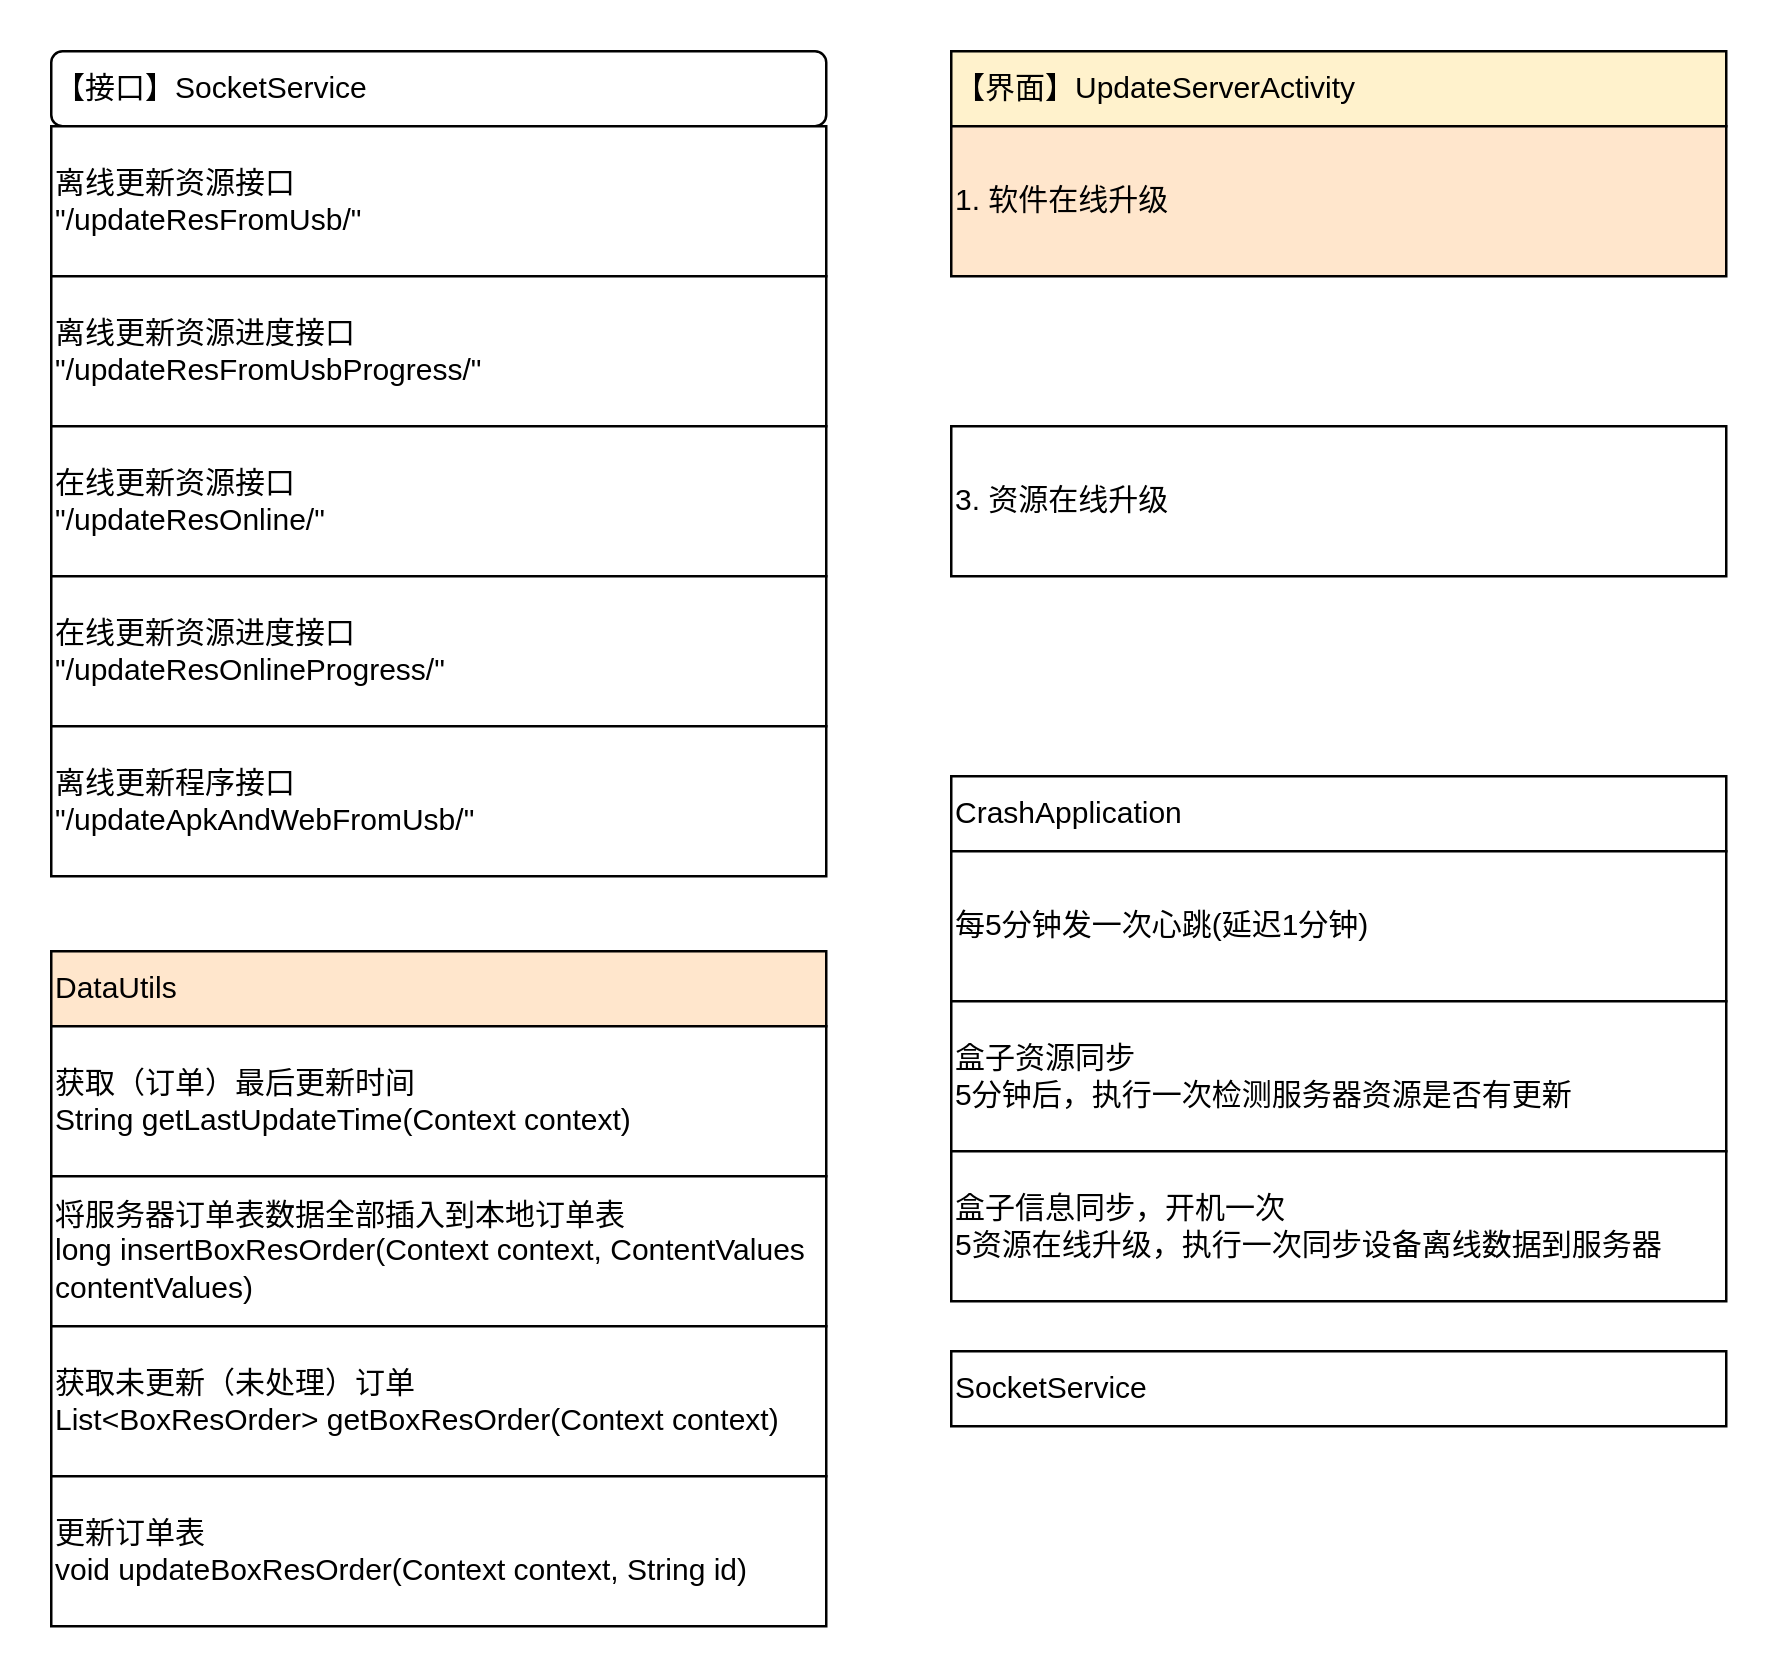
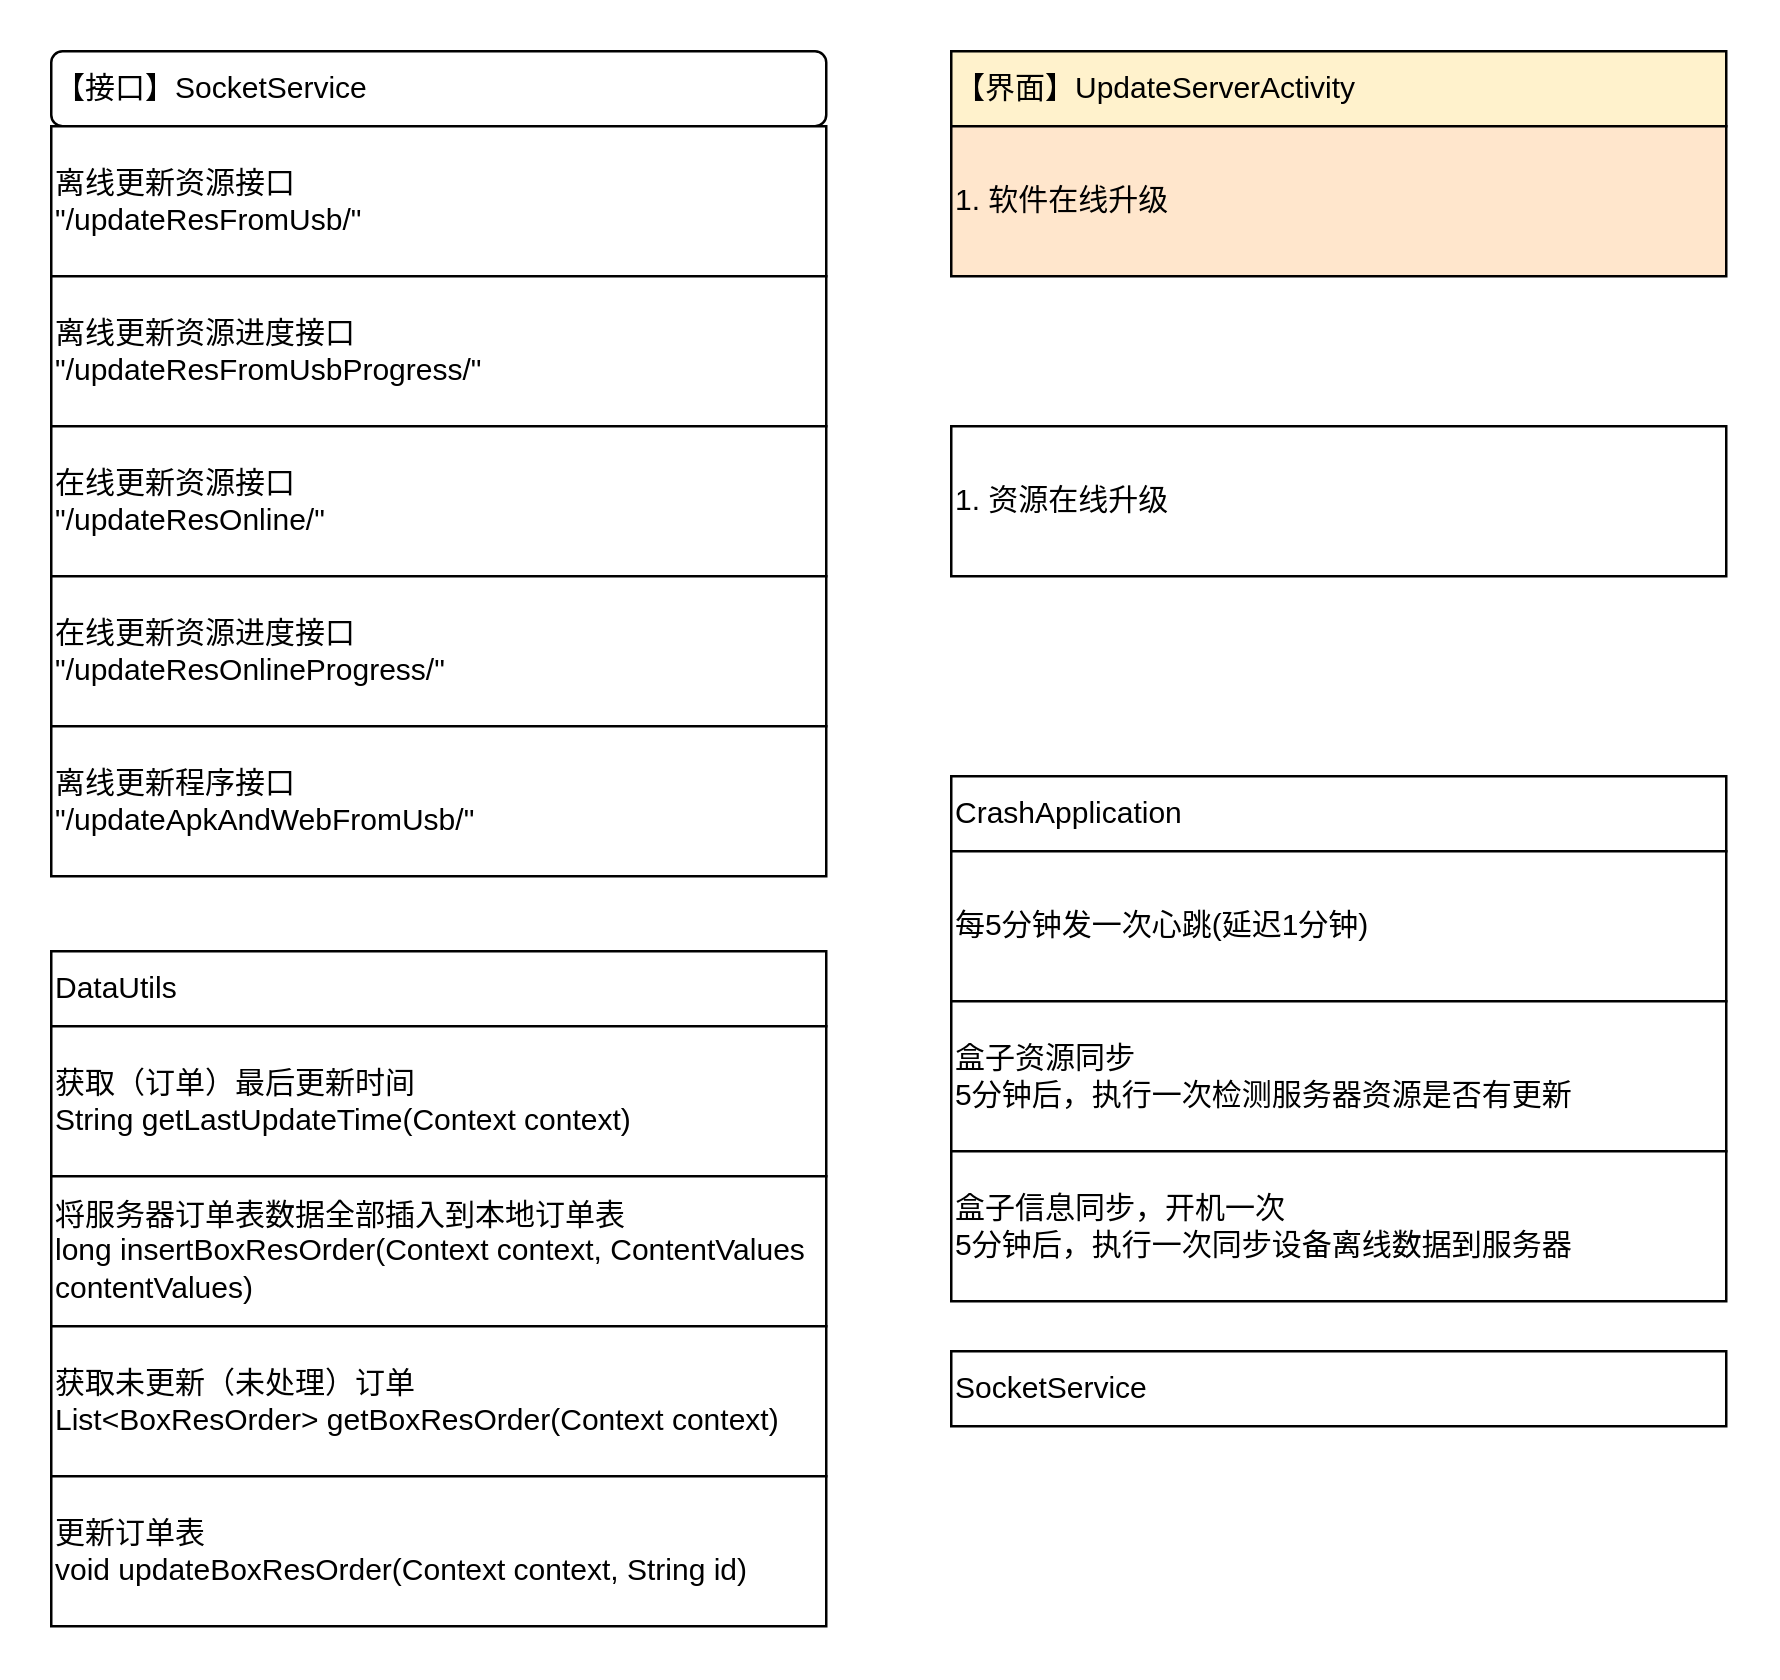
- <mxCell id="18" value="3. 资源在线升级" style="rounded=0;whiteSpace=wrap;html=1;align=left;" vertex="1" parent="15"><mxGeometry y="150" width="310" height="60" as="geometry" /></mxCell>
+ <mxCell id="18" value="1. 资源在线升级" style="rounded=0;whiteSpace=wrap;html=1;align=left;" vertex="1" parent="15"><mxGeometry y="150" width="310" height="60" as="geometry" /></mxCell>
- <mxCell id="10" value="DataUtils" style="rounded=0;whiteSpace=wrap;html=1;align=left;fillColor=#ffe6cc;" vertex="1" parent="9"><mxGeometry width="310" height="30" as="geometry" /></mxCell>
+ <mxCell id="10" value="DataUtils" style="rounded=0;whiteSpace=wrap;html=1;align=left;" vertex="1" parent="9"><mxGeometry width="310" height="30" as="geometry" /></mxCell>
- <mxCell id="23" value="盒子信息同步，开机一次&lt;br&gt;5资源在线升级，执行一次同步设备离线数据到服务器" style="rounded=0;whiteSpace=wrap;html=1;align=left;" vertex="1" parent="19"><mxGeometry y="150" width="310" height="60" as="geometry" /></mxCell>
+ <mxCell id="23" value="盒子信息同步，开机一次&lt;br&gt;5分钟后，执行一次同步设备离线数据到服务器" style="rounded=0;whiteSpace=wrap;html=1;align=left;" vertex="1" parent="19"><mxGeometry y="150" width="310" height="60" as="geometry" /></mxCell>
